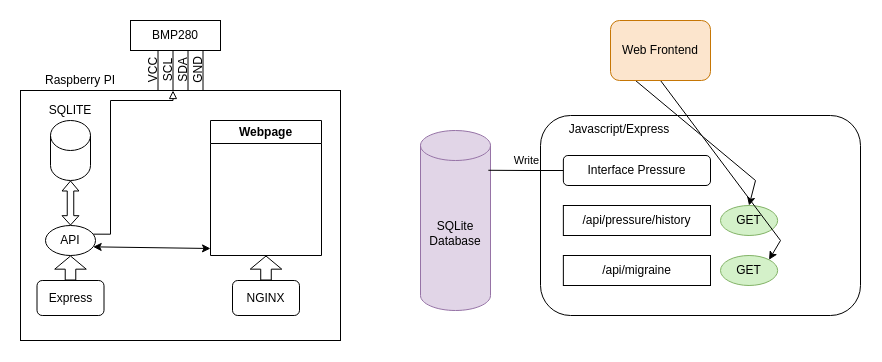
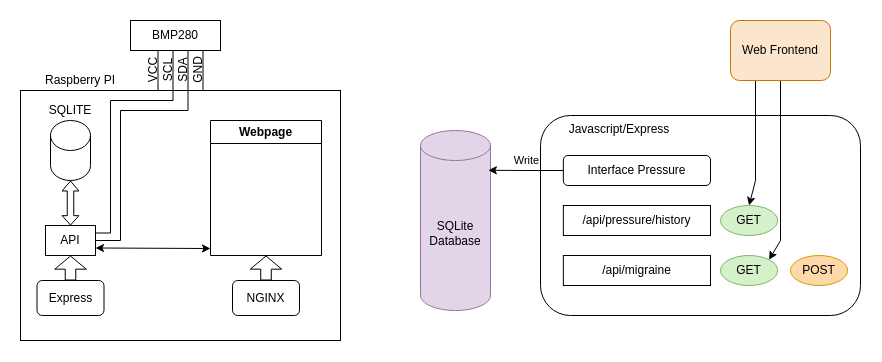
- <mxCell id="33" value="Web Frontend" style="rounded=1;whiteSpace=wrap;html=1;fillColor=#fce5cd;strokeColor=#c67605;" vertex="1" parent="1"><mxGeometry x="610" y="20" width="100" height="60" as="geometry" /></mxCell>
+ <mxCell id="33" value="Web Frontend" style="rounded=1;whiteSpace=wrap;html=1;fillColor=#fce5cd;strokeColor=#c67605;" vertex="1" parent="1"><mxGeometry x="730" y="20" width="100" height="60" as="geometry" /></mxCell>
- <mxCell id="15" style="edgeStyle=orthogonalEdgeStyle;rounded=0;orthogonalLoop=1;jettySize=auto;html=1;exitX=1;exitY=0.25;exitDx=0;exitDy=0;entryX=0;entryY=1;entryDx=0;entryDy=0;endArrow=block;endFill=0;" parent="1" source="17" target="6" edge="1"><mxGeometry relative="1" as="geometry"><Array as="points"><mxPoint x="110" y="233" /><mxPoint x="110" y="100" /><mxPoint x="173" y="100" /></Array></mxGeometry></mxCell>
+ <mxCell id="15" style="edgeStyle=orthogonalEdgeStyle;rounded=0;orthogonalLoop=1;jettySize=auto;html=1;exitX=1;exitY=0.25;exitDx=0;exitDy=0;entryX=0;entryY=1;entryDx=0;entryDy=0;endArrow=none;endFill=0;" parent="1" source="17" target="6" edge="1"><mxGeometry relative="1" as="geometry"><Array as="points"><mxPoint x="110" y="233" /><mxPoint x="110" y="100" /><mxPoint x="173" y="100" /></Array></mxGeometry></mxCell>
+ <mxCell id="16" style="edgeStyle=orthogonalEdgeStyle;rounded=0;orthogonalLoop=1;jettySize=auto;html=1;exitX=1;exitY=0.5;exitDx=0;exitDy=0;entryX=0;entryY=1;entryDx=0;entryDy=0;endArrow=none;endFill=0;" parent="1" source="17" target="8" edge="1"><mxGeometry relative="1" as="geometry"><Array as="points"><mxPoint x="120" y="240" /><mxPoint x="120" y="110" /><mxPoint x="188" y="110" /></Array></mxGeometry></mxCell>
- <mxCell id="34" style="edgeStyle=orthogonalEdgeStyle;rounded=0;orthogonalLoop=1;jettySize=auto;html=1;exitX=0;exitY=0.5;exitDx=0;exitDy=0;entryX=0.969;entryY=0.221;entryDx=0;entryDy=0;entryPerimeter=0;endArrow=none;" edge="1" parent="1" source="27" target="30"><mxGeometry relative="1" as="geometry" /></mxCell>
+ <mxCell id="34" style="edgeStyle=orthogonalEdgeStyle;rounded=0;orthogonalLoop=1;jettySize=auto;html=1;exitX=0;exitY=0.5;exitDx=0;exitDy=0;entryX=0.969;entryY=0.221;entryDx=0;entryDy=0;entryPerimeter=0;" edge="1" parent="1" source="27" target="30"><mxGeometry relative="1" as="geometry" /></mxCell>
- <mxCell id="17" value="API" style="ellipse;whiteSpace=wrap;html=1;" parent="1" vertex="1"><mxGeometry x="45" y="225" width="50" height="30" as="geometry" /></mxCell>
+ <mxCell id="17" value="API" style="rounded=0;whiteSpace=wrap;html=1;" parent="1" vertex="1"><mxGeometry x="45" y="225" width="50" height="30" as="geometry" /></mxCell>
+ <mxCell id="26" value="POST" style="ellipse;whiteSpace=wrap;html=1;fillColor=#fdd8a9;strokeColor=#d79b00;" vertex="1" parent="23"><mxGeometry x="249.996" y="140" width="57.143" height="30" as="geometry" /></mxCell>
